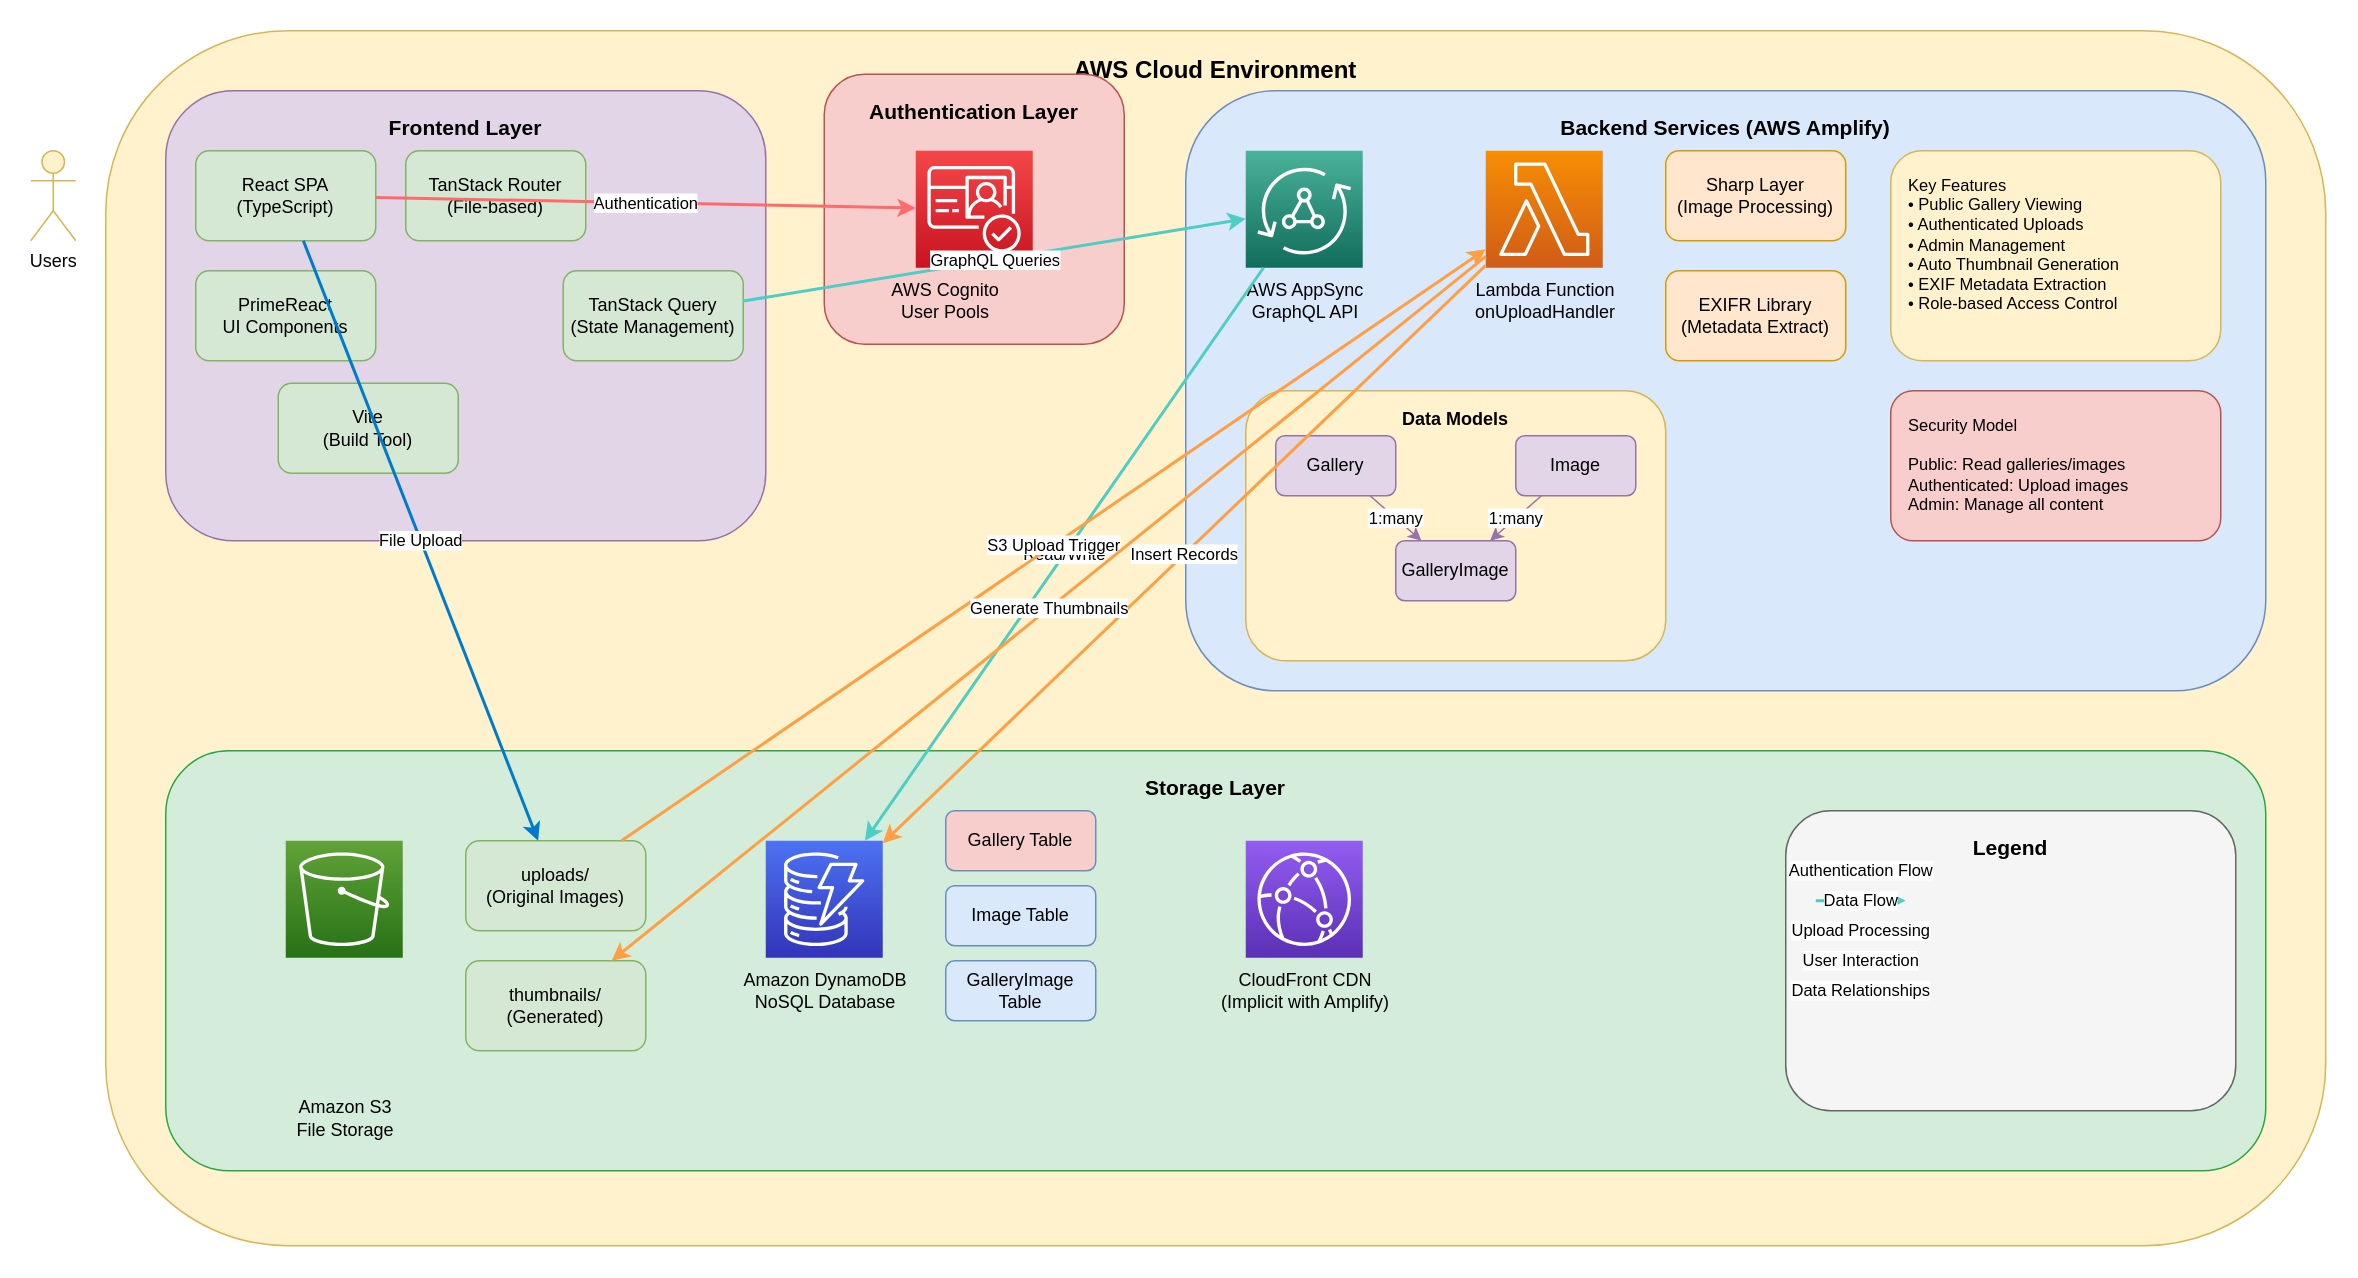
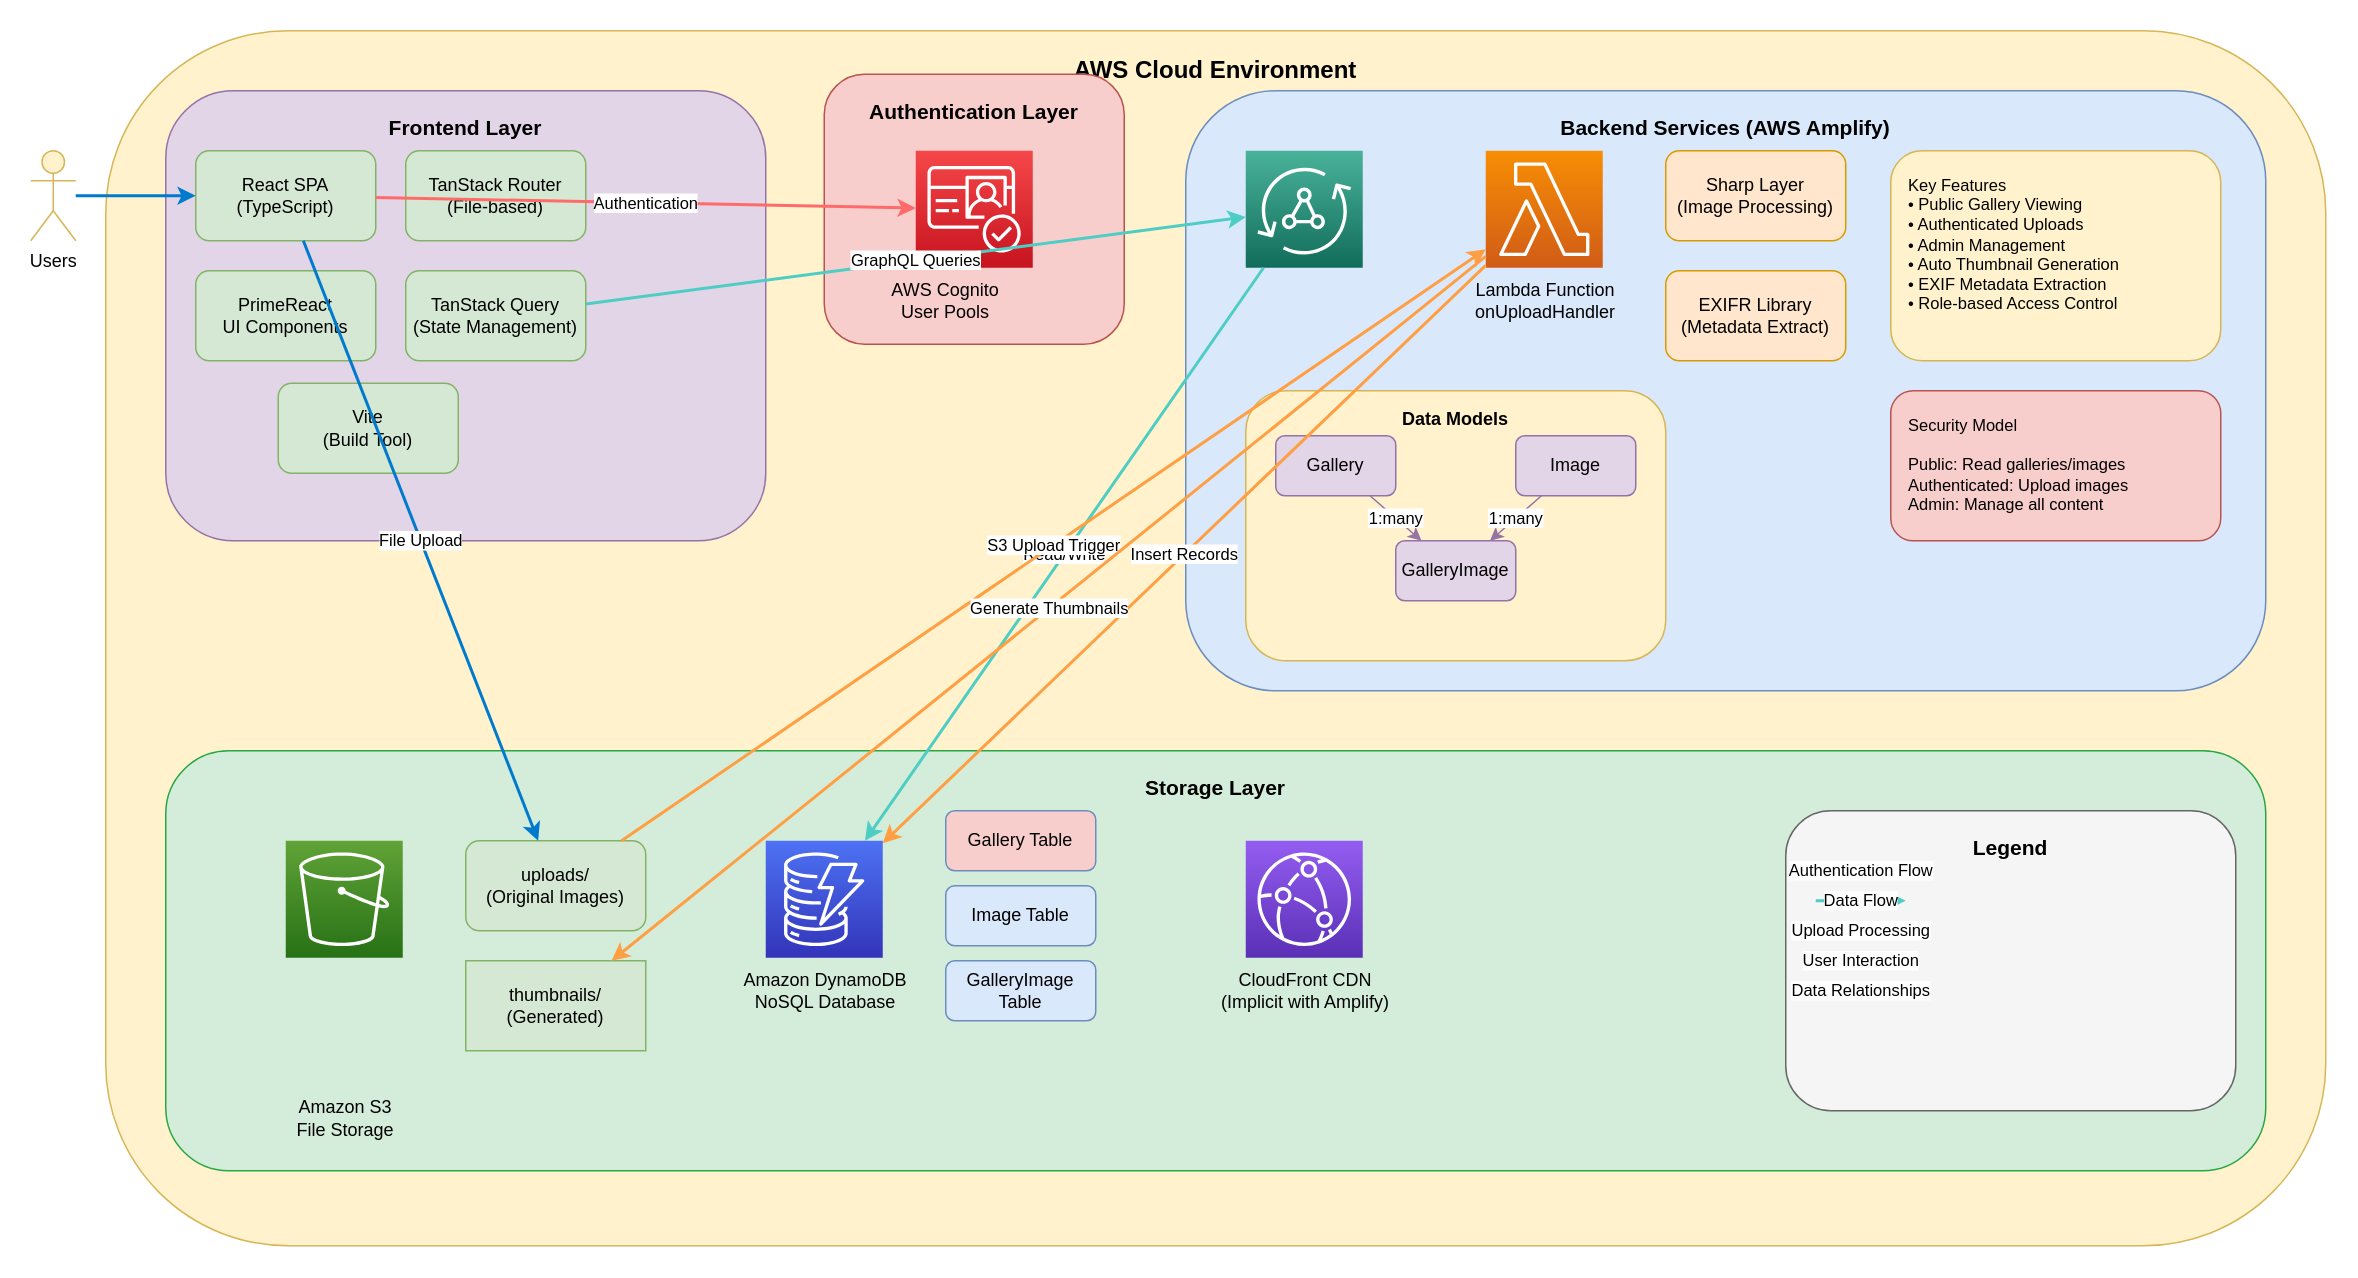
+ <mxCell id="36" value="" style="endArrow=classic;html=1;rounded=0;strokeColor=#007ACC;strokeWidth=2;" parent="1" source="35" target="4" edge="1"><mxGeometry width="50" height="50" relative="1" as="geometry"><mxPoint x="80" y="270" as="sourcePoint" /><mxPoint x="130" y="220" as="targetPoint" /></mxGeometry></mxCell>
- <mxCell id="14" value="AWS AppSync&#10;GraphQL API" style="text;html=1;strokeColor=none;fillColor=none;align=center;verticalAlign=middle;whiteSpace=wrap;rounded=0;" parent="1" vertex="1"><mxGeometry x="810" y="185" width="120" height="30" as="geometry" /></mxCell>
- <mxCell id="7" value="TanStack Query&#10;(State Management)" style="rounded=1;whiteSpace=wrap;html=1;fillColor=#D5E8D4;strokeColor=#82B366;" parent="1" vertex="1"><mxGeometry x="375" y="180" width="120" height="60" as="geometry" /></mxCell>
+ <mxCell id="7" value="TanStack Query&#10;(State Management)" style="rounded=1;whiteSpace=wrap;html=1;fillColor=#D5E8D4;strokeColor=#82B366;" parent="1" vertex="1"><mxGeometry x="270" y="180" width="120" height="60" as="geometry" /></mxCell>
- <mxCell id="27" value="thumbnails/&#10;(Generated)" style="rounded=1;whiteSpace=wrap;html=1;fillColor=#D5E8D4;strokeColor=#82B366;" parent="1" vertex="1"><mxGeometry x="310" y="640" width="120" height="60" as="geometry" /></mxCell>
+ <mxCell id="27" value="thumbnails/&#10;(Generated)" style="whiteSpace=wrap;html=1;fillColor=#D5E8D4;strokeColor=#82B366;rounded=0;" parent="1" vertex="1"><mxGeometry x="310" y="640" width="120" height="60" as="geometry" /></mxCell>
